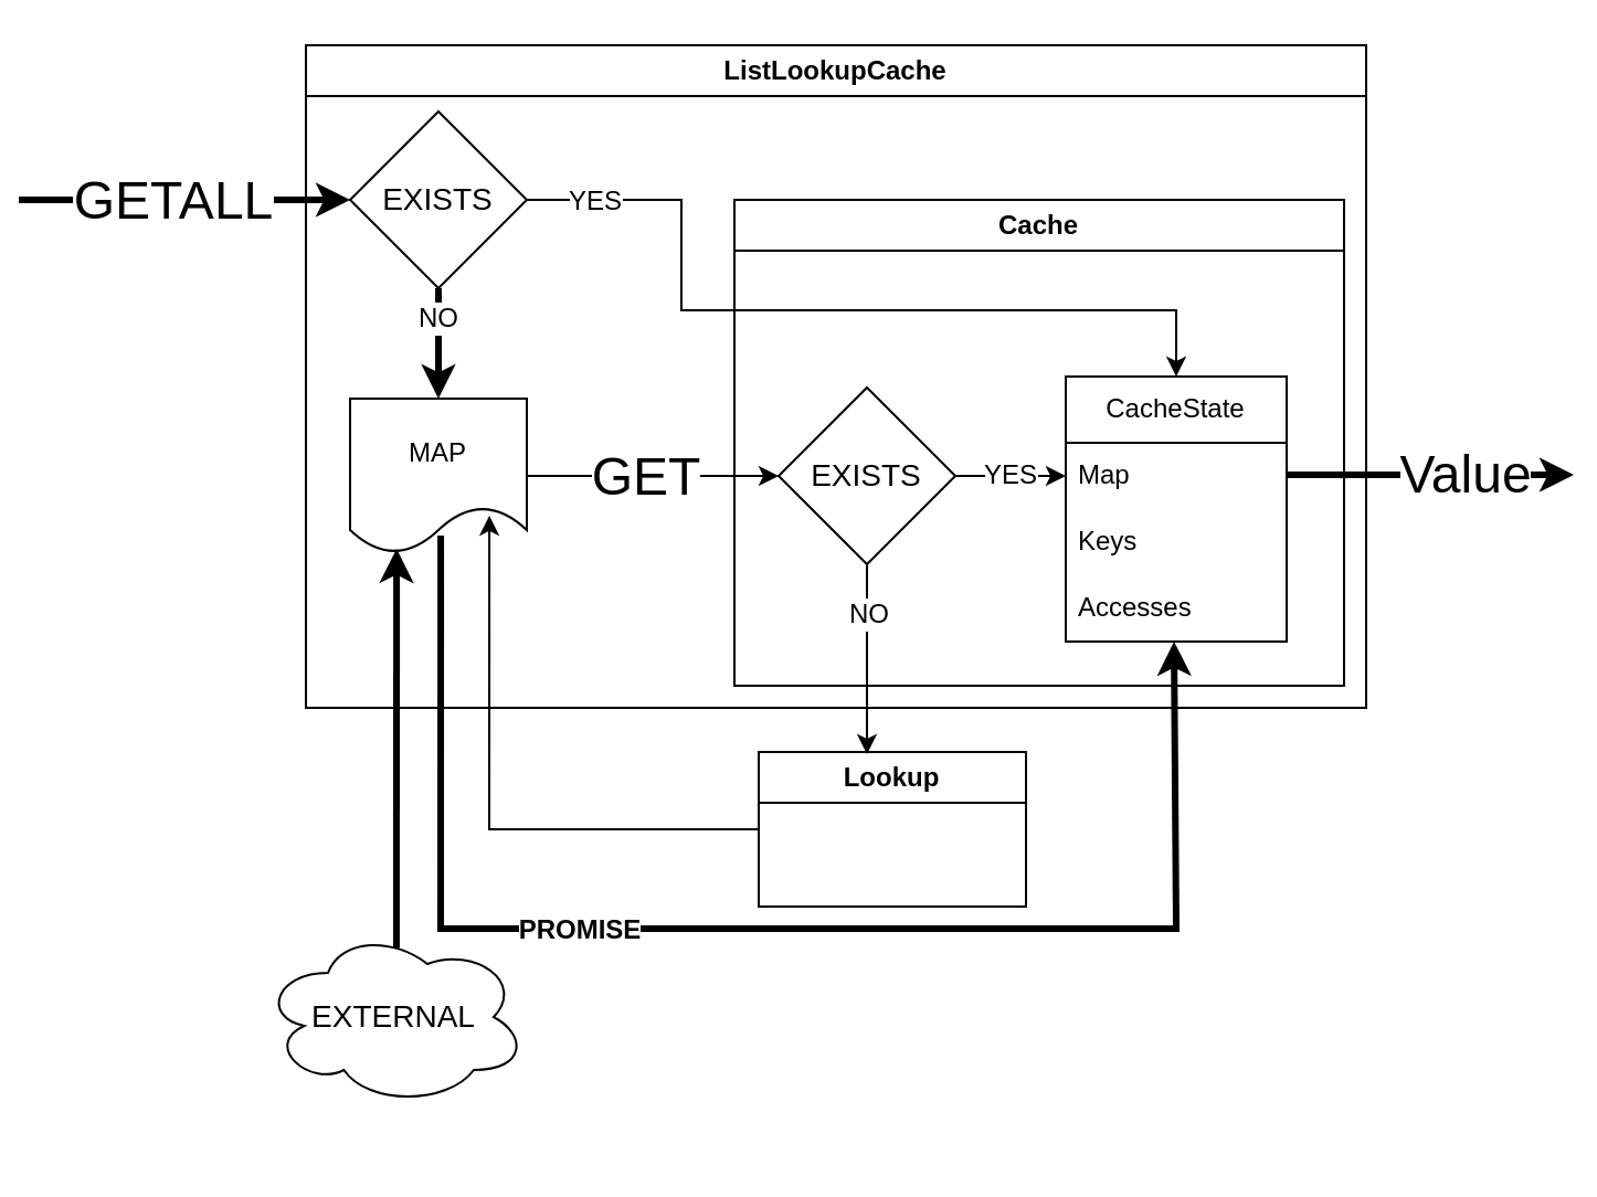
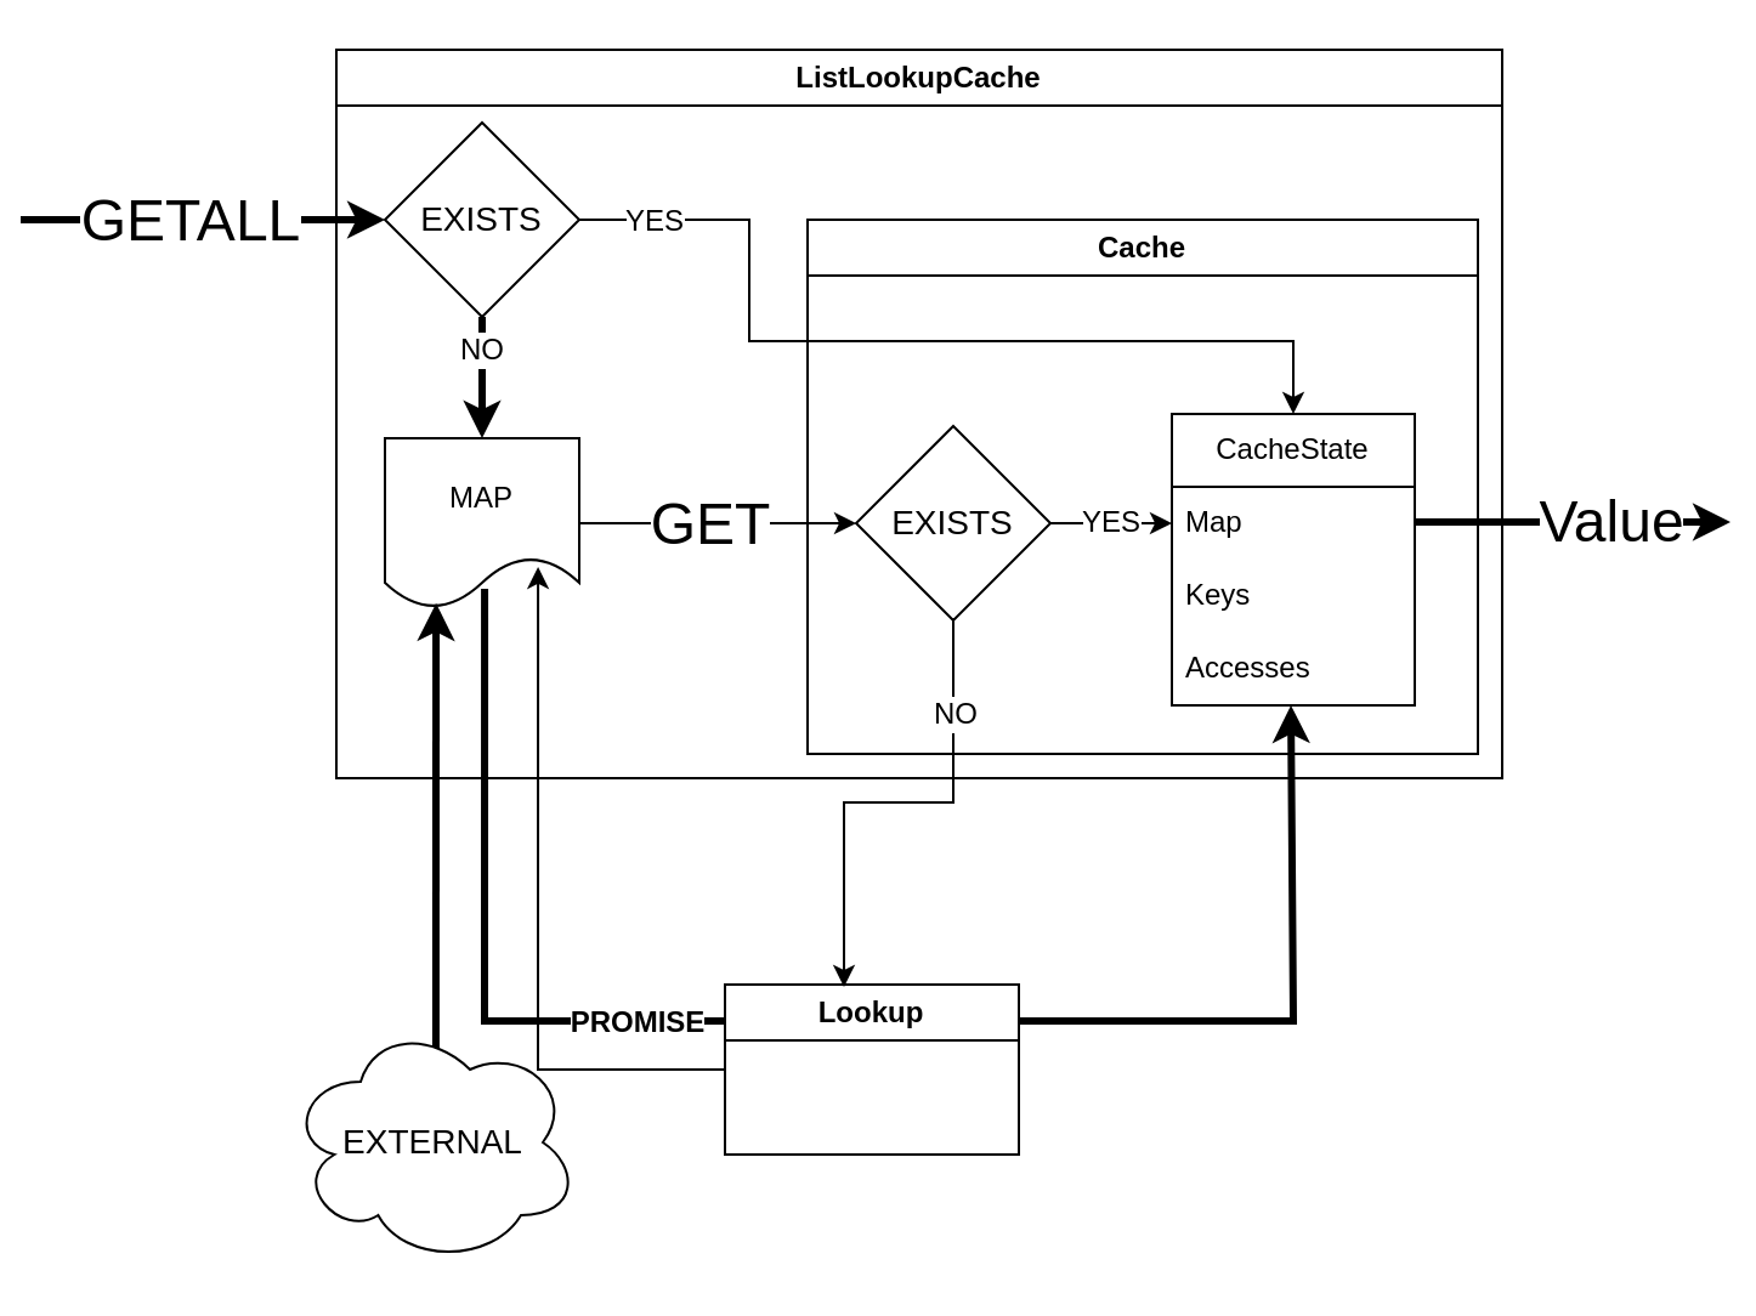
- <mxCell id="24" value="Lookup" style="swimlane;whiteSpace=wrap;html=1;" parent="1" vertex="1"><mxGeometry x="245" y="340" width="121" height="70" as="geometry" /></mxCell>
+ <mxCell id="24" value="Lookup" style="swimlane;whiteSpace=wrap;html=1;" parent="1" vertex="1"><mxGeometry x="200" y="405" width="121" height="70" as="geometry" /></mxCell>
- <mxCell id="28" value="EXTERNAL" style="ellipse;shape=cloud;whiteSpace=wrap;html=1;fontSize=14;" parent="1" vertex="1"><mxGeometry x="20" y="420" width="120" height="80" as="geometry" /></mxCell>
+ <mxCell id="28" value="EXTERNAL" style="ellipse;shape=cloud;whiteSpace=wrap;html=1;fontSize=14;" parent="1" vertex="1"><mxGeometry x="20" y="420" width="120" height="100" as="geometry" /></mxCell>
